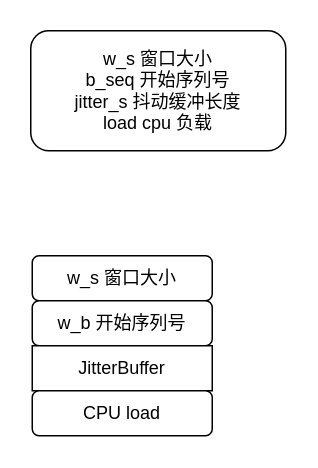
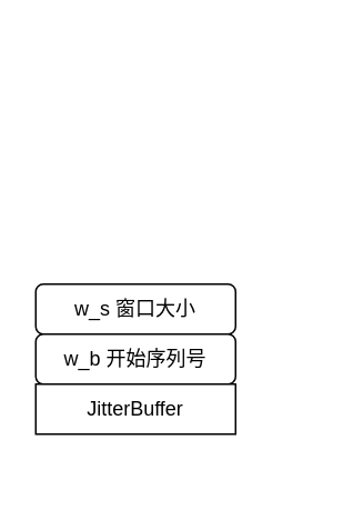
- <mxCell id="2" value="w_s 窗口大小&lt;br&gt;b_seq 开始序列号&lt;br&gt;jitter_s 抖动缓冲长度&lt;br&gt;load cpu 负载" style="rounded=1;whiteSpace=wrap;html=1;" vertex="1" parent="1"><mxGeometry x="20" y="20" width="170" height="80" as="geometry" /></mxCell>
- <mxCell id="6" value="CPU load" style="rounded=1;whiteSpace=wrap;html=1;" vertex="1" parent="1"><mxGeometry x="21" y="260" width="120" height="30" as="geometry" /></mxCell>
